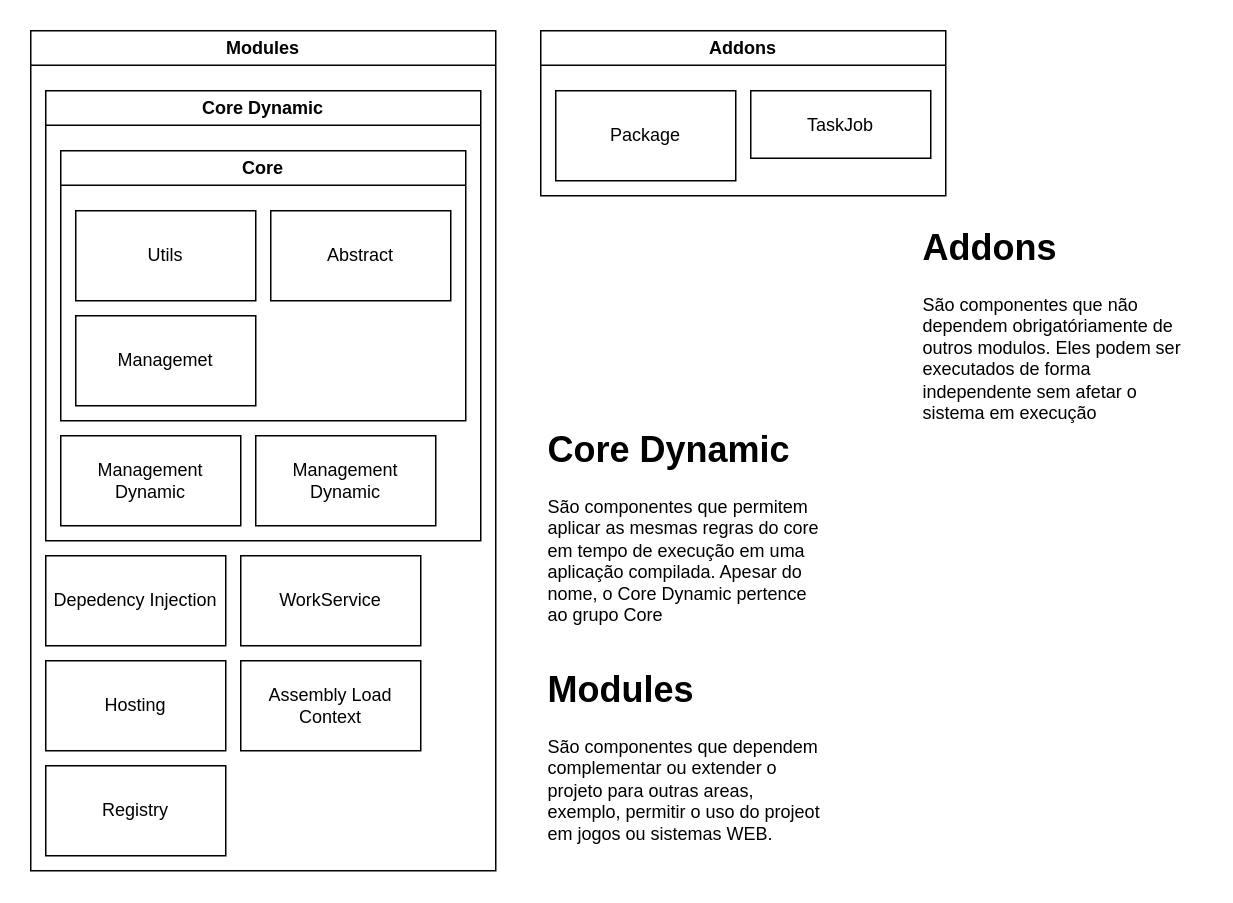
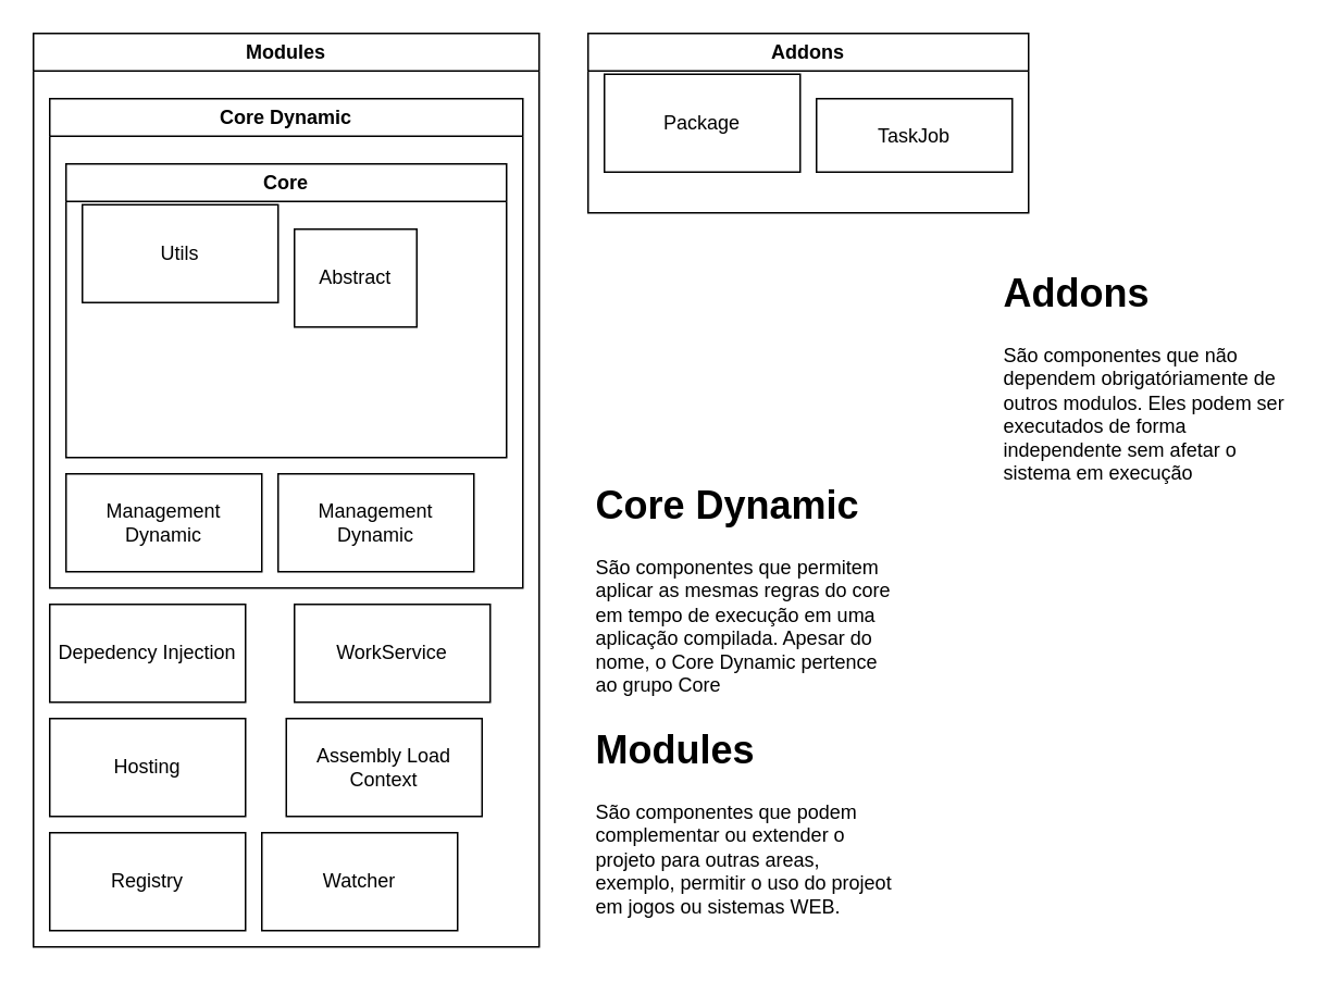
- <mxCell id="17" value="Package" style="rounded=0;whiteSpace=wrap;html=1;" parent="16" vertex="1"><mxGeometry x="10" y="40" width="120" height="60" as="geometry" /></mxCell>
+ <mxCell id="17" value="Package" style="rounded=0;whiteSpace=wrap;html=1;" parent="16" vertex="1"><mxGeometry x="10" y="25" width="120" height="60" as="geometry" /></mxCell>
- <mxCell id="5" value="Utils" style="rounded=0;whiteSpace=wrap;html=1;" parent="4" vertex="1"><mxGeometry x="10" y="40" width="120" height="60" as="geometry" /></mxCell>
+ <mxCell id="5" value="Utils" style="rounded=0;whiteSpace=wrap;html=1;" parent="4" vertex="1"><mxGeometry x="10" y="25" width="120" height="60" as="geometry" /></mxCell>
- <mxCell id="6" value="Abstract" style="rounded=0;whiteSpace=wrap;html=1;" parent="4" vertex="1"><mxGeometry x="140" y="40" width="120" height="60" as="geometry" /></mxCell>
+ <mxCell id="6" value="Abstract" style="rounded=0;whiteSpace=wrap;html=1;" parent="4" vertex="1"><mxGeometry x="140" y="40" width="75" height="60" as="geometry" /></mxCell>
- <mxCell id="21" value="&lt;h1&gt;Addons&lt;/h1&gt;&lt;p&gt;São componentes que não dependem obrigatóriamente de outros modulos. Eles podem ser executados de forma independente sem afetar o sistema em execução&lt;/p&gt;" style="text;html=1;strokeColor=none;fillColor=none;spacing=5;spacingTop=-20;whiteSpace=wrap;overflow=hidden;rounded=0;" parent="1" vertex="1"><mxGeometry x="610" y="145" width="190" height="140" as="geometry" /></mxCell>
+ <mxCell id="21" value="&lt;h1&gt;Addons&lt;/h1&gt;&lt;p&gt;São componentes que não dependem obrigatóriamente de outros modulos. Eles podem ser executados de forma independente sem afetar o sistema em execução&lt;/p&gt;" style="text;html=1;strokeColor=none;fillColor=none;spacing=5;spacingTop=-20;whiteSpace=wrap;overflow=hidden;rounded=0;" parent="1" vertex="1"><mxGeometry x="610" y="160" width="190" height="140" as="geometry" /></mxCell>
- <mxCell id="7" value="Managemet" style="rounded=0;whiteSpace=wrap;html=1;" parent="4" vertex="1"><mxGeometry x="10" y="110" width="120" height="60" as="geometry" /></mxCell>
- <mxCell id="19" value="&lt;h1&gt;Core Dynamic&lt;/h1&gt;&lt;p&gt;São componentes que permitem aplicar as mesmas regras do core em tempo de execução em uma aplicação compilada. Apesar do nome, o Core Dynamic pertence ao grupo Core&lt;/p&gt;" style="text;html=1;strokeColor=none;fillColor=none;spacing=5;spacingTop=-20;whiteSpace=wrap;overflow=hidden;rounded=0;" parent="1" vertex="1"><mxGeometry x="360" y="280" width="190" height="140" as="geometry" /></mxCell>
+ <mxCell id="19" value="&lt;h1&gt;Core Dynamic&lt;/h1&gt;&lt;p&gt;São componentes que permitem aplicar as mesmas regras do core em tempo de execução em uma aplicação compilada. Apesar do nome, o Core Dynamic pertence ao grupo Core&lt;/p&gt;" style="text;html=1;strokeColor=none;fillColor=none;spacing=5;spacingTop=-20;whiteSpace=wrap;overflow=hidden;rounded=0;" parent="1" vertex="1"><mxGeometry x="360" y="290" width="190" height="140" as="geometry" /></mxCell>
- <mxCell id="14" value="WorkService" style="rounded=0;whiteSpace=wrap;html=1;" parent="2" vertex="1"><mxGeometry x="140" y="350" width="120" height="60" as="geometry" /></mxCell>
+ <mxCell id="14" value="WorkService" style="rounded=0;whiteSpace=wrap;html=1;" parent="2" vertex="1"><mxGeometry x="160" y="350" width="120" height="60" as="geometry" /></mxCell>
- <mxCell id="15" value="Assembly Load Context" style="rounded=0;whiteSpace=wrap;html=1;" parent="2" vertex="1"><mxGeometry x="140" y="420" width="120" height="60" as="geometry" /></mxCell>
+ <mxCell id="15" value="Assembly Load Context" style="rounded=0;whiteSpace=wrap;html=1;" parent="2" vertex="1"><mxGeometry x="155" y="420" width="120" height="60" as="geometry" /></mxCell>
- <mxCell id="20" value="&lt;h1&gt;Modules&lt;/h1&gt;&lt;p&gt;São componentes que dependem complementar ou extender o projeto para outras areas, exemplo, permitir o uso do projeot em jogos ou sistemas WEB.&lt;/p&gt;" style="text;html=1;strokeColor=none;fillColor=none;spacing=5;spacingTop=-20;whiteSpace=wrap;overflow=hidden;rounded=0;" parent="1" vertex="1"><mxGeometry x="360" y="440" width="190" height="130" as="geometry" /></mxCell>
+ <mxCell id="20" value="&lt;h1&gt;Modules&lt;/h1&gt;&lt;p&gt;São componentes que podem complementar ou extender o projeto para outras areas, exemplo, permitir o uso do projeot em jogos ou sistemas WEB.&lt;/p&gt;" style="text;html=1;strokeColor=none;fillColor=none;spacing=5;spacingTop=-20;whiteSpace=wrap;overflow=hidden;rounded=0;" parent="1" vertex="1"><mxGeometry x="360" y="440" width="190" height="130" as="geometry" /></mxCell>
+ <mxCell id="13" value="Watcher" style="rounded=0;whiteSpace=wrap;html=1;" parent="2" vertex="1"><mxGeometry x="140" y="490" width="120" height="60" as="geometry" /></mxCell>
